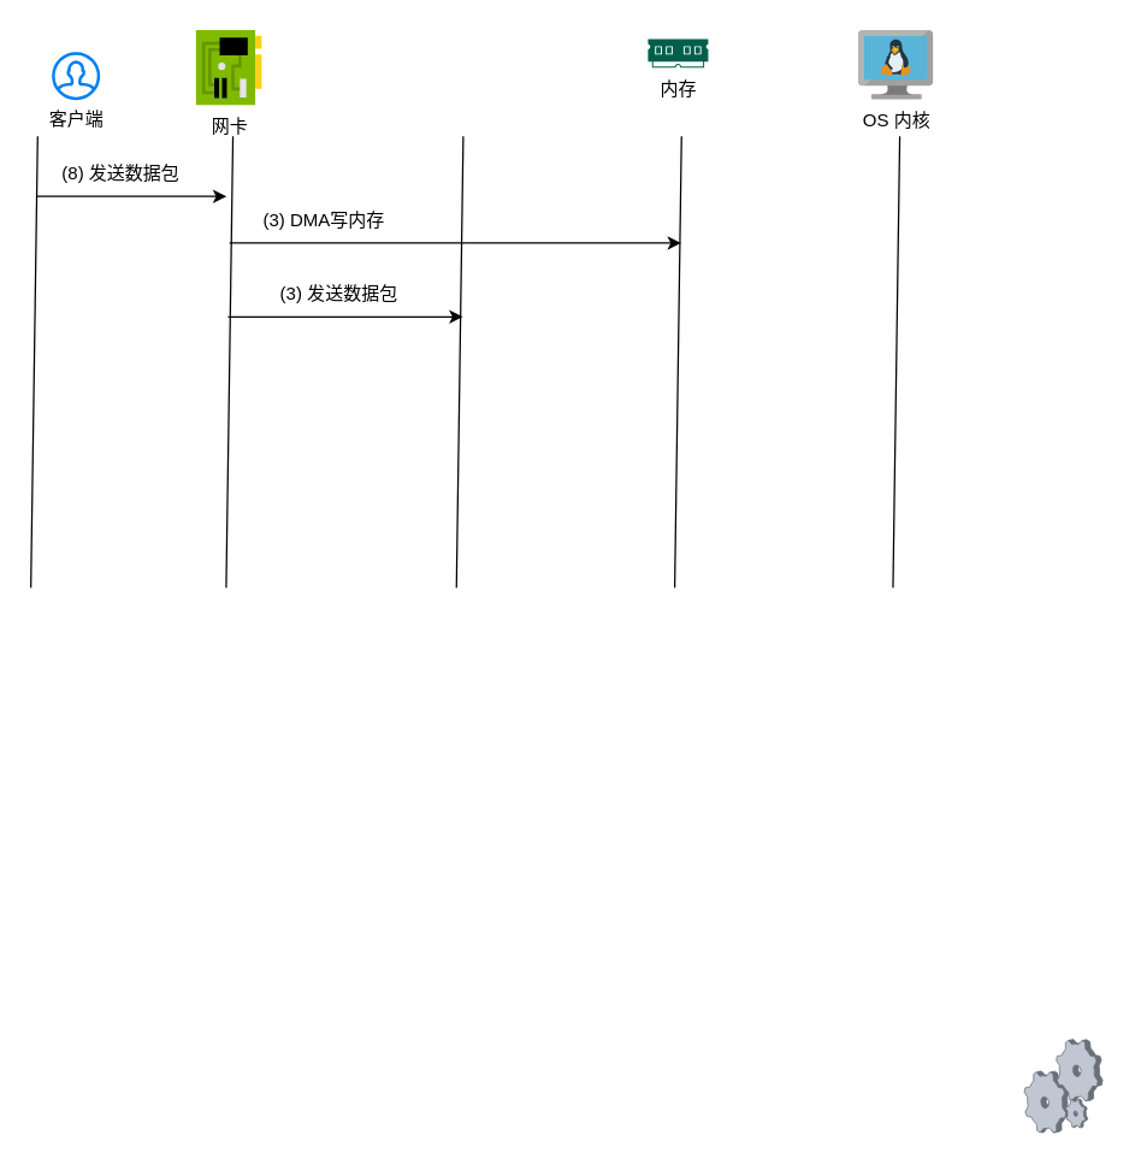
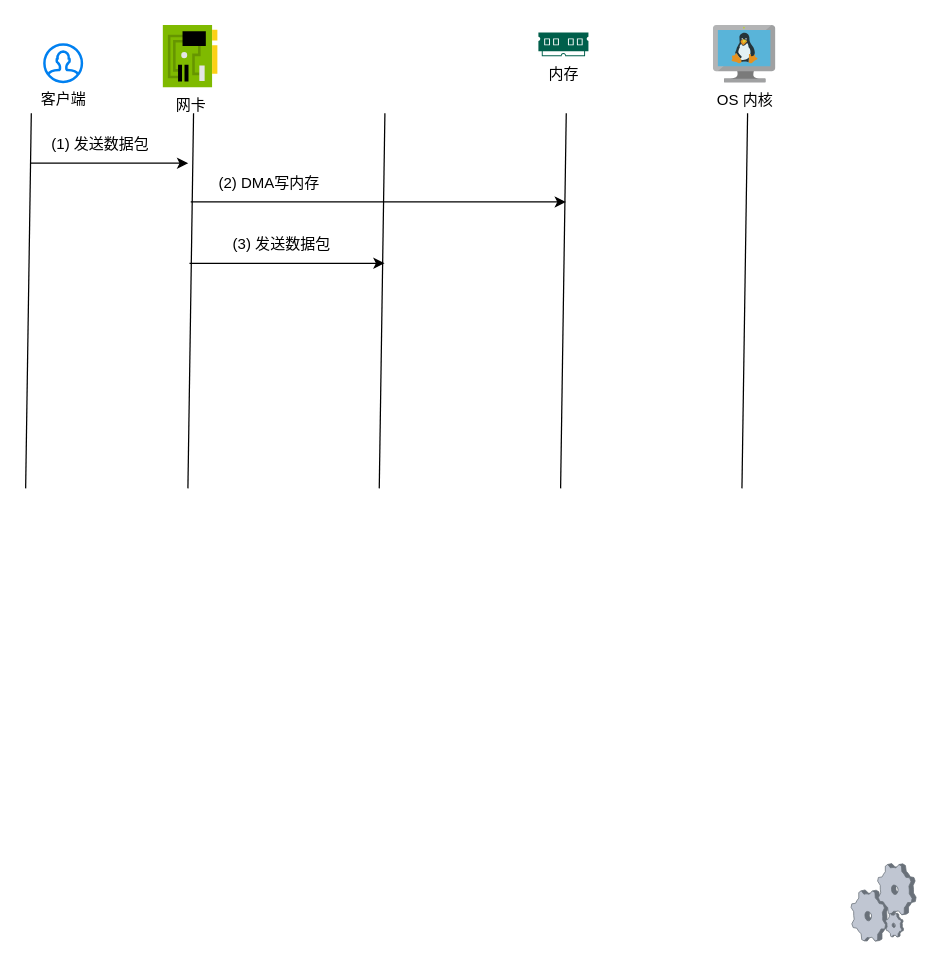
- <mxCell id="10" value="(8) 发送数据包" style="text;strokeColor=none;align=center;fillColor=none;html=1;verticalAlign=middle;whiteSpace=wrap;rounded=0;" vertex="1" parent="1"><mxGeometry x="40" y="100" width="80" height="30" as="geometry" /></mxCell>
+ <mxCell id="10" value="(1) 发送数据包" style="text;strokeColor=none;align=center;fillColor=none;html=1;verticalAlign=middle;whiteSpace=wrap;rounded=0;" vertex="1" parent="1"><mxGeometry x="40" y="100" width="80" height="30" as="geometry" /></mxCell>
- <mxCell id="14" value="(3) DMA写内存" style="text;strokeColor=none;align=center;fillColor=none;html=1;verticalAlign=middle;whiteSpace=wrap;rounded=0;" vertex="1" parent="1"><mxGeometry x="160" y="131" width="110" height="30" as="geometry" /></mxCell>
+ <mxCell id="14" value="(2) DMA写内存" style="text;strokeColor=none;align=center;fillColor=none;html=1;verticalAlign=middle;whiteSpace=wrap;rounded=0;" vertex="1" parent="1"><mxGeometry x="160" y="131" width="110" height="30" as="geometry" /></mxCell>
